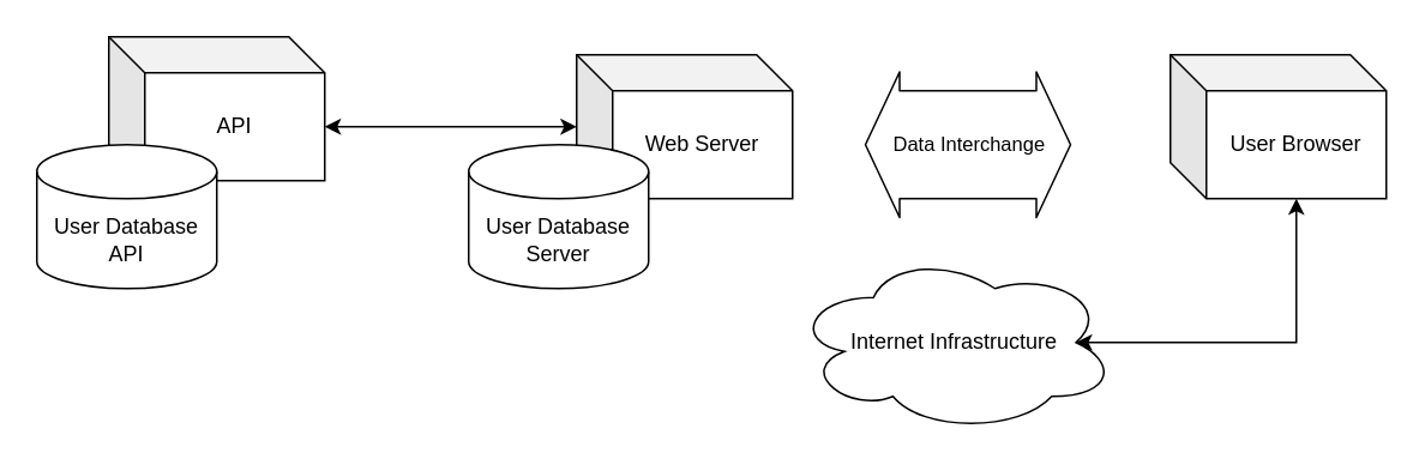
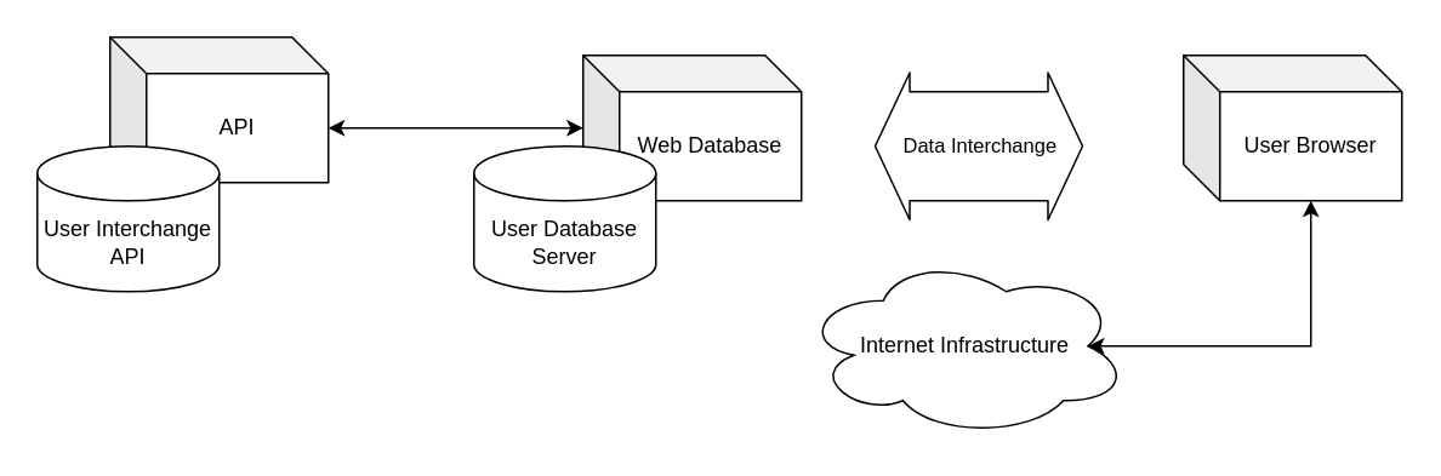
- <mxCell id="4" value="Web Server" style="shape=cube;whiteSpace=wrap;html=1;boundedLbl=1;backgroundOutline=1;darkOpacity=0.05;darkOpacity2=0.1;" vertex="1" parent="1"><mxGeometry x="320" y="30" width="120" height="80" as="geometry" /></mxCell>
+ <mxCell id="4" value="Web Database" style="shape=cube;whiteSpace=wrap;html=1;boundedLbl=1;backgroundOutline=1;darkOpacity=0.05;darkOpacity2=0.1;" vertex="1" parent="1"><mxGeometry x="320" y="30" width="120" height="80" as="geometry" /></mxCell>
- <mxCell id="9" value="User Database API" style="shape=cylinder3;whiteSpace=wrap;html=1;boundedLbl=1;backgroundOutline=1;size=15;" vertex="1" parent="1"><mxGeometry x="20" y="80" width="100" height="80" as="geometry" /></mxCell>
+ <mxCell id="9" value="User Interchange API" style="shape=cylinder3;whiteSpace=wrap;html=1;boundedLbl=1;backgroundOutline=1;size=15;" vertex="1" parent="1"><mxGeometry x="20" y="80" width="100" height="80" as="geometry" /></mxCell>
